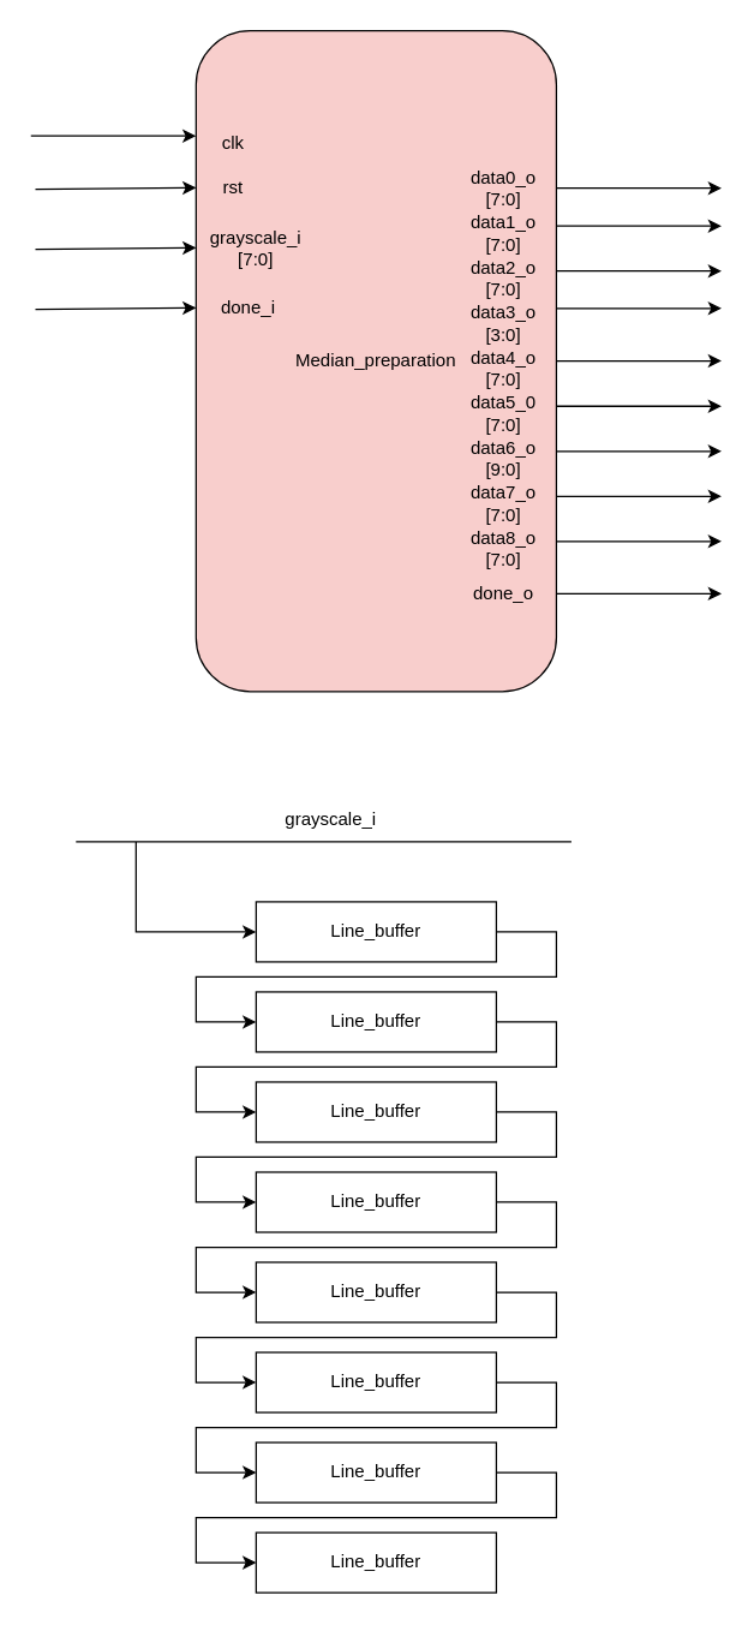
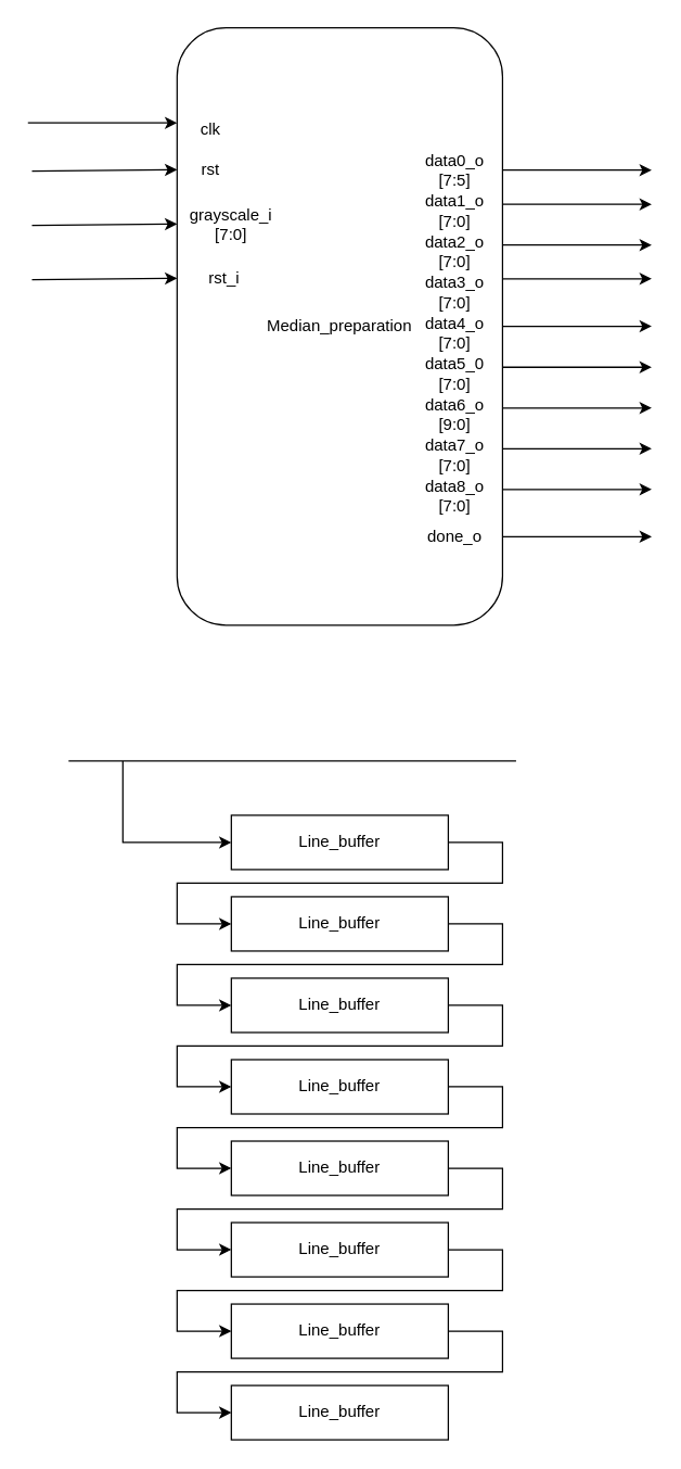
- <mxCell id="20" value="data0_o [7:0]" style="text;html=1;align=center;verticalAlign=middle;whiteSpace=wrap;rounded=0;" parent="1" vertex="1"><mxGeometry x="310" y="110" width="50" height="30" as="geometry" /></mxCell>
+ <mxCell id="20" value="data0_o [7:5]" style="text;html=1;align=center;verticalAlign=middle;whiteSpace=wrap;rounded=0;" parent="1" vertex="1"><mxGeometry x="310" y="110" width="50" height="30" as="geometry" /></mxCell>
- <mxCell id="5" value="done_i" style="text;html=1;align=center;verticalAlign=middle;whiteSpace=wrap;rounded=0;" parent="1" vertex="1"><mxGeometry x="140" y="190" width="50" height="30" as="geometry" /></mxCell>
+ <mxCell id="5" value="rst_i" style="text;html=1;align=center;verticalAlign=middle;whiteSpace=wrap;rounded=0;" parent="1" vertex="1"><mxGeometry x="140" y="190" width="50" height="30" as="geometry" /></mxCell>
- <mxCell id="17" value="data3_o [3:0]" style="text;html=1;align=center;verticalAlign=middle;whiteSpace=wrap;rounded=0;" parent="1" vertex="1"><mxGeometry x="310" y="200" width="50" height="30" as="geometry" /></mxCell>
+ <mxCell id="17" value="data3_o [7:0]" style="text;html=1;align=center;verticalAlign=middle;whiteSpace=wrap;rounded=0;" parent="1" vertex="1"><mxGeometry x="310" y="200" width="50" height="30" as="geometry" /></mxCell>
- <mxCell id="2" value="Median_preparation" style="rounded=1;whiteSpace=wrap;html=1;fillColor=#f8cecc;" parent="1" vertex="1"><mxGeometry x="130" y="20" width="240" height="440" as="geometry" /></mxCell>
+ <mxCell id="2" value="Median_preparation" style="rounded=1;whiteSpace=wrap;html=1;" parent="1" vertex="1"><mxGeometry x="130" y="20" width="240" height="440" as="geometry" /></mxCell>
- <mxCell id="31" value="grayscale_i" style="text;html=1;align=center;verticalAlign=middle;whiteSpace=wrap;rounded=0;" vertex="1" parent="1"><mxGeometry x="190" y="530" width="60" height="30" as="geometry" /></mxCell>
